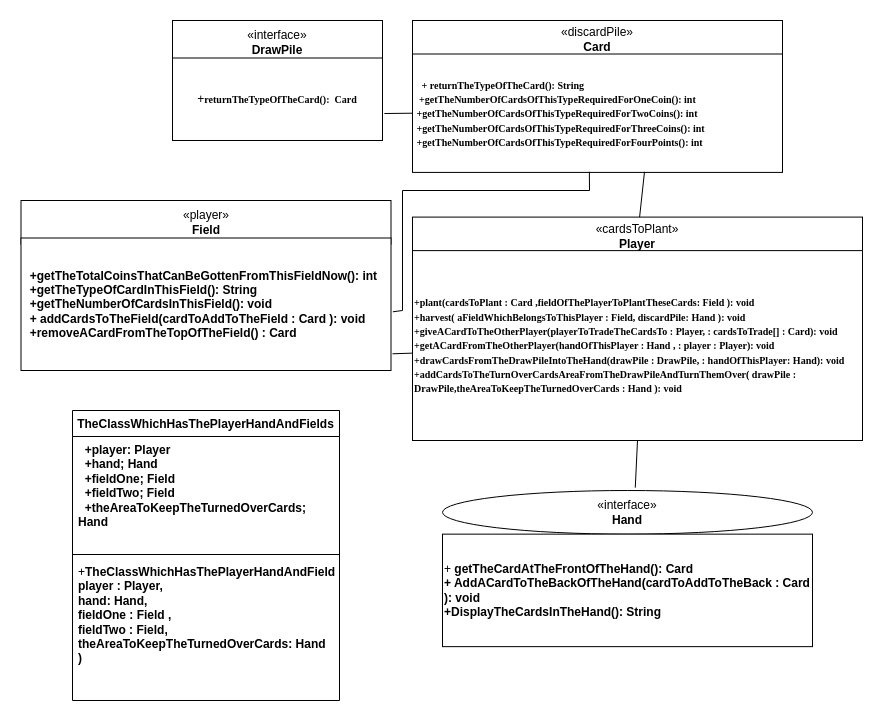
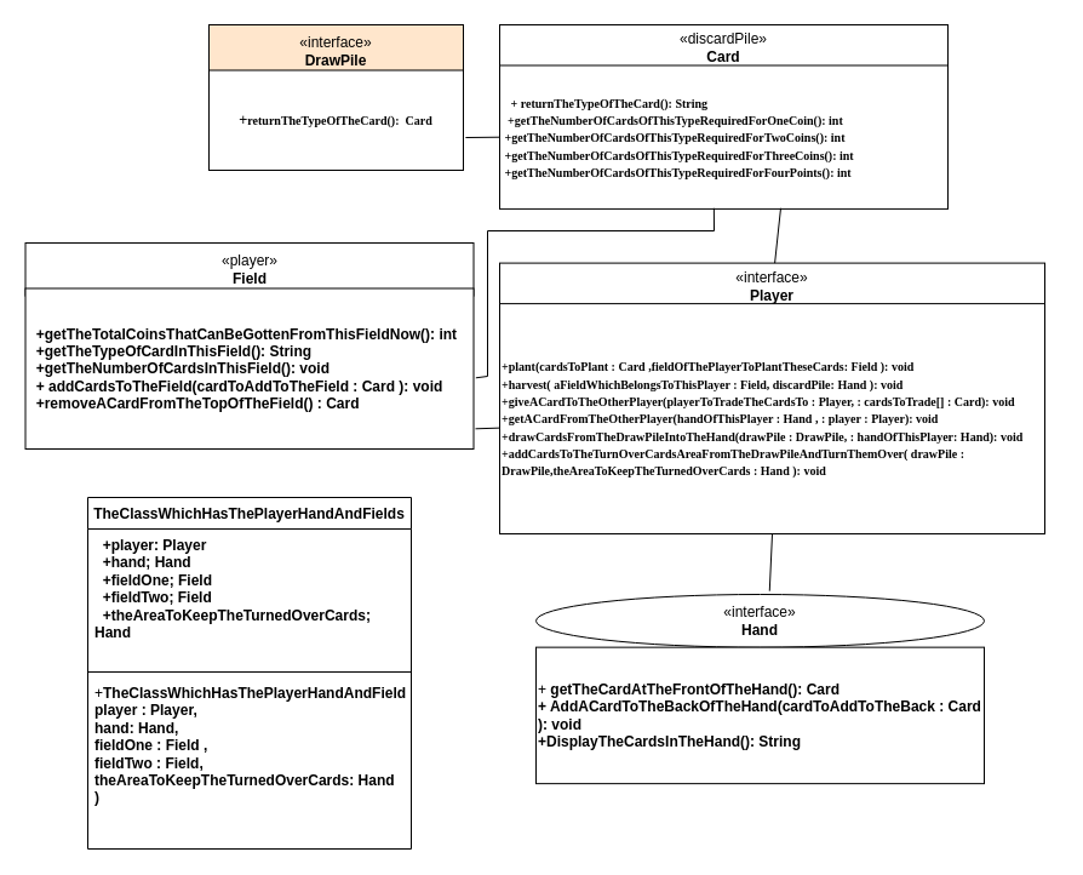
- <mxCell id="3" value="&lt;div&gt;«interface»&lt;br&gt;&lt;/div&gt;&lt;div&gt;&lt;b&gt;DrawPile&lt;/b&gt;&lt;/div&gt;" style="html=1;whiteSpace=wrap;" vertex="1" parent="2"><mxGeometry width="210" height="43.636" as="geometry" /></mxCell>
+ <mxCell id="3" value="&lt;div&gt;«interface»&lt;br&gt;&lt;/div&gt;&lt;div&gt;&lt;b&gt;DrawPile&lt;/b&gt;&lt;/div&gt;" style="html=1;whiteSpace=wrap;fillColor=#ffe6cc;" vertex="1" parent="2"><mxGeometry width="210" height="43.636" as="geometry" /></mxCell>
- <mxCell id="9" value="&lt;div&gt;«cardsToPlant»&lt;br&gt;&lt;/div&gt;&lt;div&gt;&lt;b&gt;Player&lt;/b&gt;&lt;/div&gt;" style="html=1;whiteSpace=wrap;" vertex="1" parent="8"><mxGeometry width="450" height="38.997" as="geometry" /></mxCell>
+ <mxCell id="9" value="&lt;div&gt;«interface»&lt;br&gt;&lt;/div&gt;&lt;div&gt;&lt;b&gt;Player&lt;/b&gt;&lt;/div&gt;" style="html=1;whiteSpace=wrap;" vertex="1" parent="8"><mxGeometry width="450" height="38.997" as="geometry" /></mxCell>
